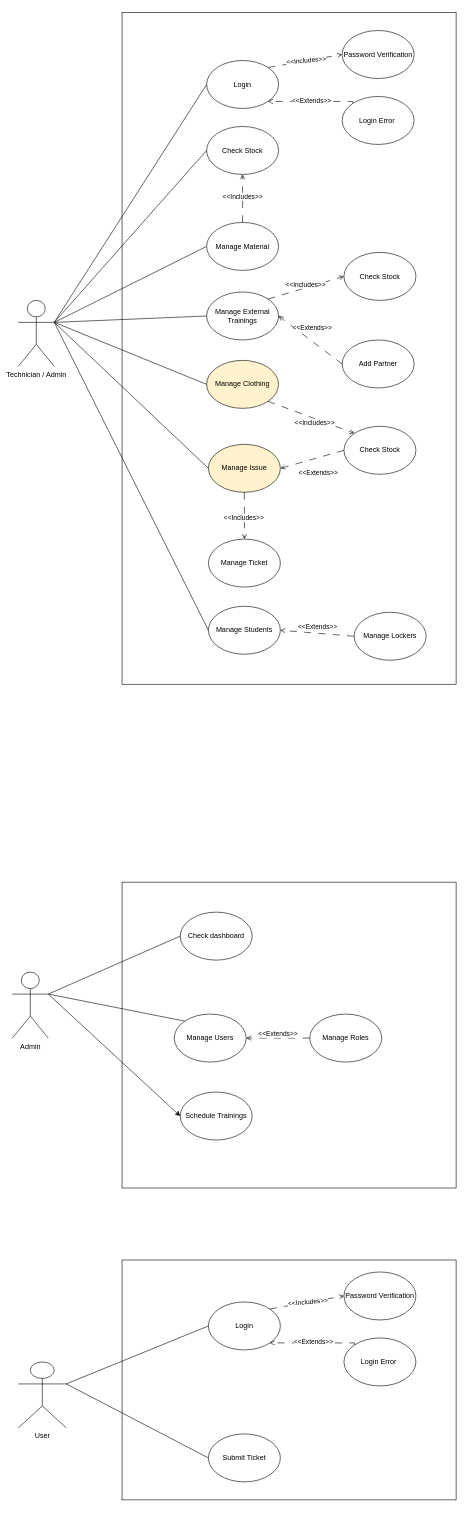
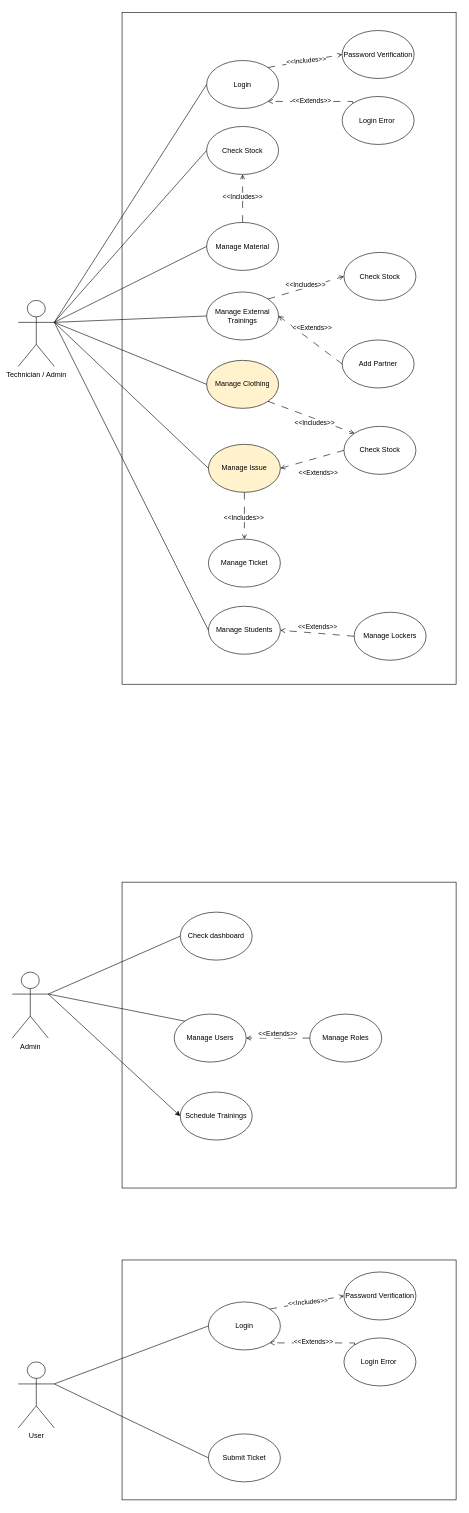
- <mxCell id="55" value="User" style="shape=umlActor;verticalLabelPosition=bottom;verticalAlign=top;html=1;outlineConnect=0;" parent="1" vertex="1"><mxGeometry x="30" y="2270" width="80" height="110" as="geometry" /></mxCell>
+ <mxCell id="55" value="User" style="shape=umlActor;verticalLabelPosition=bottom;verticalAlign=top;html=1;outlineConnect=0;" parent="1" vertex="1"><mxGeometry x="30" y="2270" width="60" height="110" as="geometry" /></mxCell>
